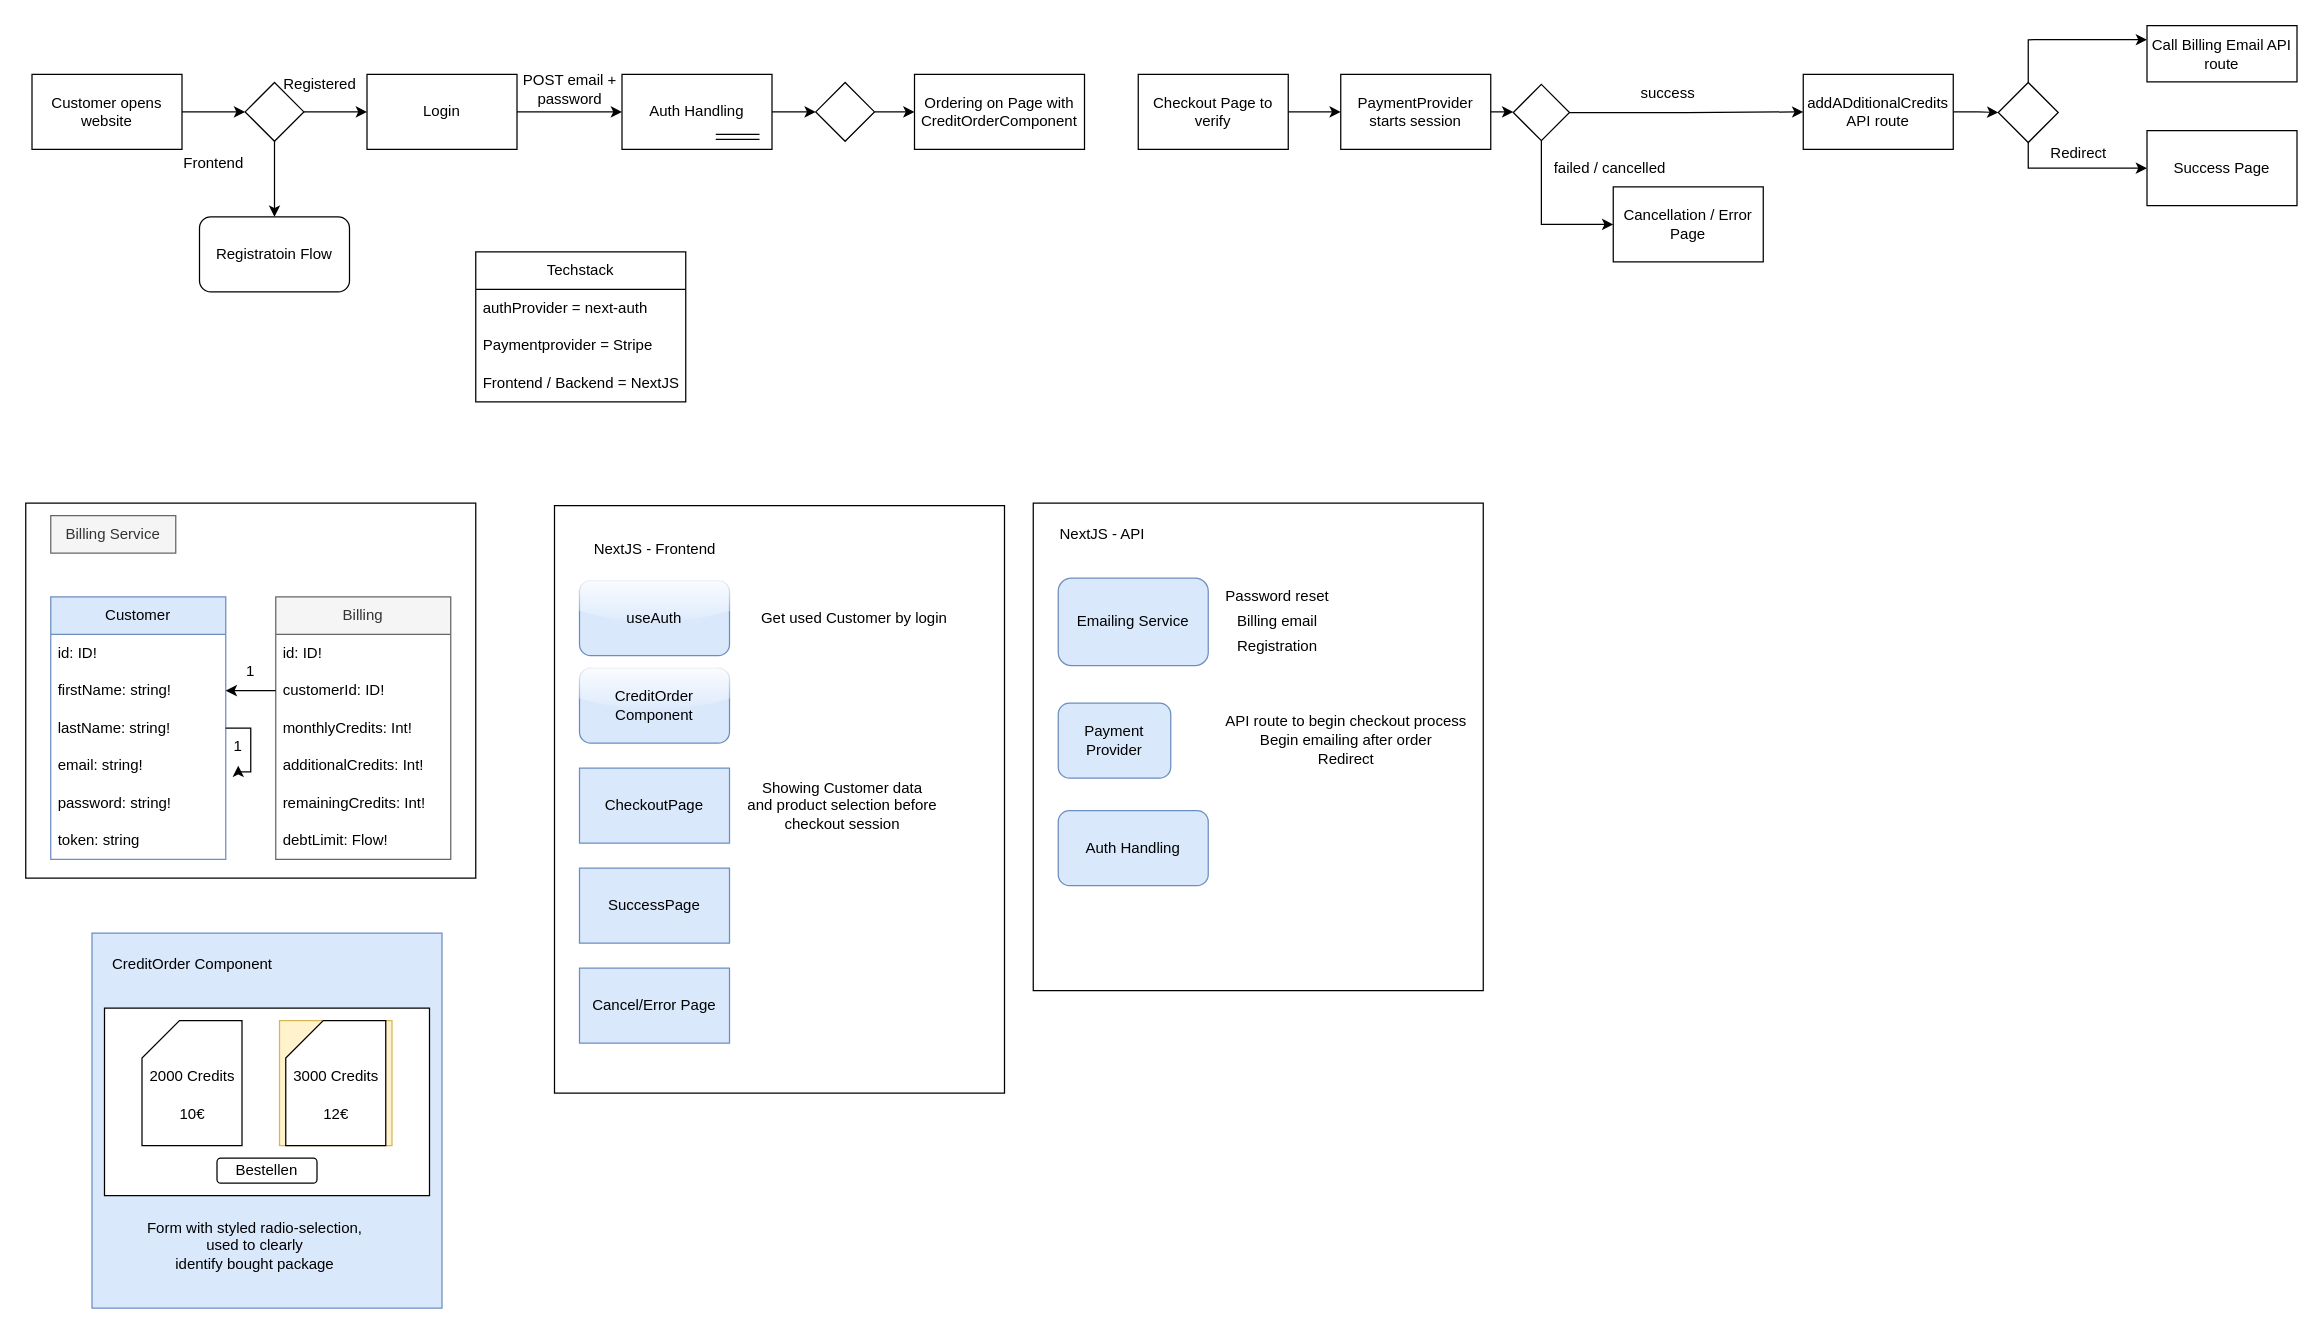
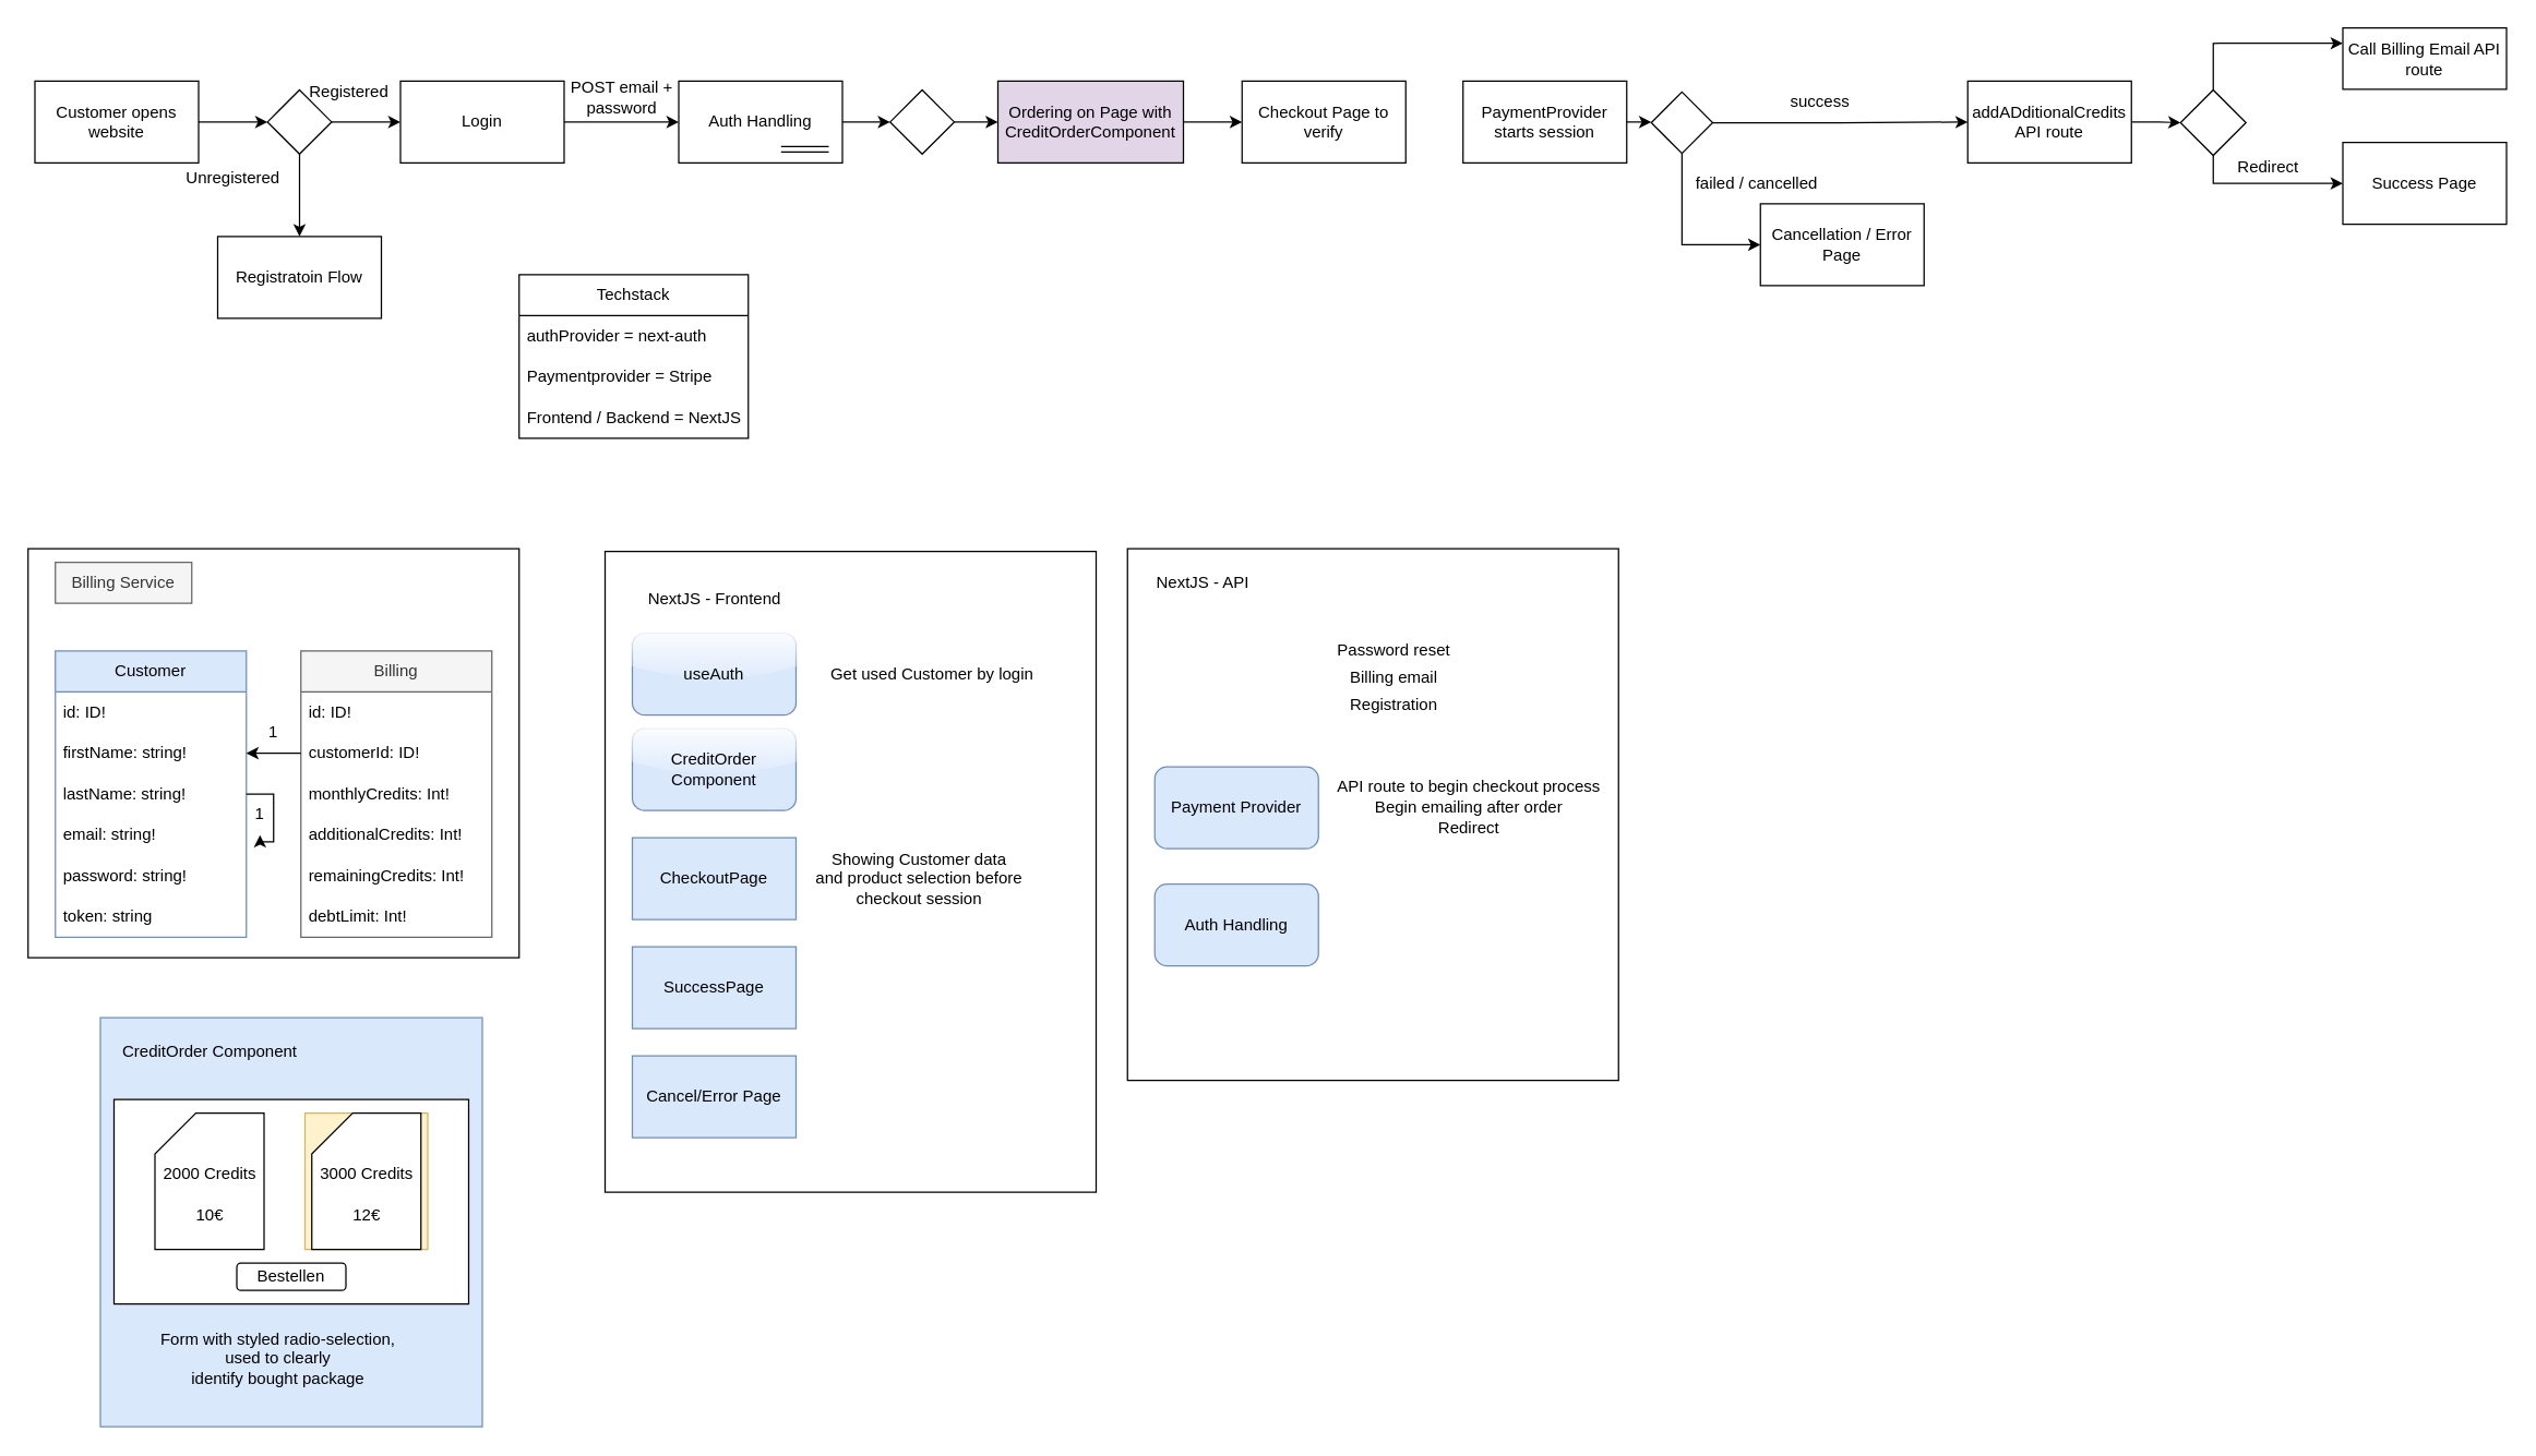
- <mxCell id="75" value="Ordering on Page with CreditOrderComponent" style="rounded=0;whiteSpace=wrap;html=1;" vertex="1" parent="1"><mxGeometry x="731" y="59" width="136" height="60" as="geometry" /></mxCell>
+ <mxCell id="75" value="Ordering on Page with CreditOrderComponent" style="rounded=0;whiteSpace=wrap;html=1;fillColor=#e1d5e7;" vertex="1" parent="1"><mxGeometry x="731" y="59" width="136" height="60" as="geometry" /></mxCell>
+ <mxCell id="74" value="" style="edgeStyle=orthogonalEdgeStyle;rounded=0;orthogonalLoop=1;jettySize=auto;html=1;" edge="1" parent="1" source="75" target="77"><mxGeometry relative="1" as="geometry" /></mxCell>
- <mxCell id="76" value="" style="edgeStyle=orthogonalEdgeStyle;rounded=0;orthogonalLoop=1;jettySize=auto;html=1;" edge="1" parent="1" source="77" target="79"><mxGeometry relative="1" as="geometry" /></mxCell>
- <mxCell id="66" value="Frontend" style="text;html=1;align=center;verticalAlign=middle;resizable=0;points=[];autosize=1;strokeColor=none;fillColor=none;" vertex="1" parent="1"><mxGeometry x="125" y="117" width="90" height="26" as="geometry" /></mxCell>
+ <mxCell id="66" value="Unregistered" style="text;html=1;align=center;verticalAlign=middle;resizable=0;points=[];autosize=1;strokeColor=none;fillColor=none;" vertex="1" parent="1"><mxGeometry x="125" y="117" width="90" height="26" as="geometry" /></mxCell>
- <mxCell id="67" value="Registratoin Flow" style="whiteSpace=wrap;html=1;rounded=1;" vertex="1" parent="1"><mxGeometry x="159" y="173" width="120" height="60" as="geometry" /></mxCell>
+ <mxCell id="67" value="Registratoin Flow" style="rounded=0;whiteSpace=wrap;html=1;" vertex="1" parent="1"><mxGeometry x="159" y="173" width="120" height="60" as="geometry" /></mxCell>
- <mxCell id="49" value="Emailing Service" style="rounded=1;whiteSpace=wrap;html=1;fillColor=#dae8fc;strokeColor=#6c8ebf;movable=1;resizable=1;rotatable=1;deletable=1;editable=1;locked=0;connectable=1;" vertex="1" parent="46"><mxGeometry x="20" y="60" width="120" height="70" as="geometry" /></mxCell>
- <mxCell id="53" value="Payment Provider" style="rounded=1;whiteSpace=wrap;html=1;fillColor=#dae8fc;strokeColor=#6c8ebf;movable=1;resizable=1;rotatable=1;deletable=1;editable=1;locked=0;connectable=1;" vertex="1" parent="46"><mxGeometry x="20" y="160" width="90" height="60" as="geometry" /></mxCell>
+ <mxCell id="53" value="Payment Provider" style="rounded=1;whiteSpace=wrap;html=1;fillColor=#dae8fc;strokeColor=#6c8ebf;movable=1;resizable=1;rotatable=1;deletable=1;editable=1;locked=0;connectable=1;" vertex="1" parent="46"><mxGeometry x="20" y="160" width="120" height="60" as="geometry" /></mxCell>
- <mxCell id="17" value="&lt;div&gt;debtLimit: Flow!&lt;br&gt;&lt;/div&gt;" style="text;strokeColor=none;fillColor=none;align=left;verticalAlign=middle;spacingLeft=4;spacingRight=4;overflow=hidden;points=[[0,0.5],[1,0.5]];portConstraint=eastwest;rotatable=0;whiteSpace=wrap;html=1;" vertex="1" parent="11"><mxGeometry y="180" width="140" height="30" as="geometry" /></mxCell>
+ <mxCell id="17" value="&lt;div&gt;debtLimit: Int!&lt;br&gt;&lt;/div&gt;" style="text;strokeColor=none;fillColor=none;align=left;verticalAlign=middle;spacingLeft=4;spacingRight=4;overflow=hidden;points=[[0,0.5],[1,0.5]];portConstraint=eastwest;rotatable=0;whiteSpace=wrap;html=1;" vertex="1" parent="11"><mxGeometry y="180" width="140" height="30" as="geometry" /></mxCell>
